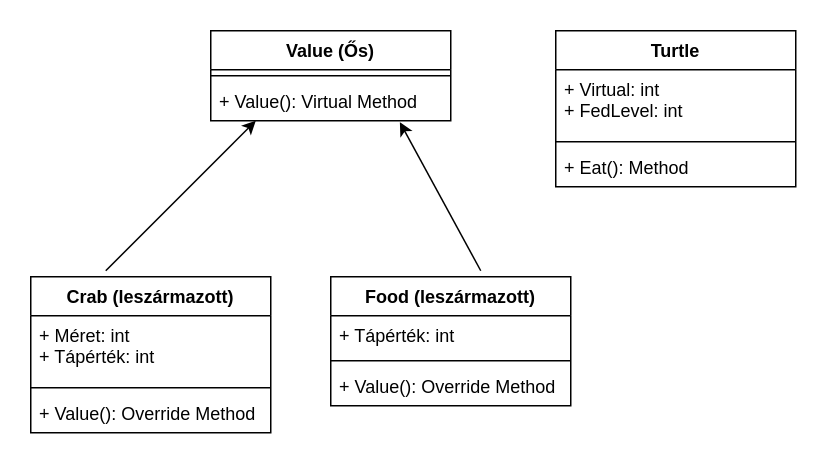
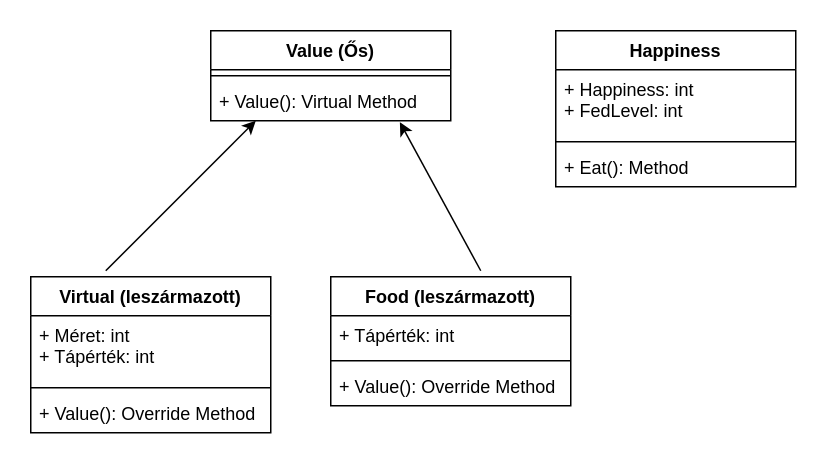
- <mxCell id="13" value="Turtle" style="swimlane;fontStyle=1;align=center;verticalAlign=top;childLayout=stackLayout;horizontal=1;startSize=26;horizontalStack=0;resizeParent=1;resizeParentMax=0;resizeLast=0;collapsible=1;marginBottom=0;" parent="1" vertex="1"><mxGeometry x="370" y="20" width="160" height="104" as="geometry" /></mxCell>
+ <mxCell id="13" value="Happiness" style="swimlane;fontStyle=1;align=center;verticalAlign=top;childLayout=stackLayout;horizontal=1;startSize=26;horizontalStack=0;resizeParent=1;resizeParentMax=0;resizeLast=0;collapsible=1;marginBottom=0;" parent="1" vertex="1"><mxGeometry x="370" y="20" width="160" height="104" as="geometry" /></mxCell>
- <mxCell id="14" value="+ Virtual: int&#10;+ FedLevel: int&#10;" style="text;strokeColor=none;fillColor=none;align=left;verticalAlign=top;spacingLeft=4;spacingRight=4;overflow=hidden;rotatable=0;points=[[0,0.5],[1,0.5]];portConstraint=eastwest;" parent="13" vertex="1"><mxGeometry y="26" width="160" height="44" as="geometry" /></mxCell>
+ <mxCell id="14" value="+ Happiness: int&#10;+ FedLevel: int&#10;" style="text;strokeColor=none;fillColor=none;align=left;verticalAlign=top;spacingLeft=4;spacingRight=4;overflow=hidden;rotatable=0;points=[[0,0.5],[1,0.5]];portConstraint=eastwest;" parent="13" vertex="1"><mxGeometry y="26" width="160" height="44" as="geometry" /></mxCell>
- <mxCell id="9" value="Crab (leszármazott)" style="swimlane;fontStyle=1;align=center;verticalAlign=top;childLayout=stackLayout;horizontal=1;startSize=26;horizontalStack=0;resizeParent=1;resizeParentMax=0;resizeLast=0;collapsible=1;marginBottom=0;" parent="1" vertex="1"><mxGeometry x="20" y="184" width="160" height="104" as="geometry" /></mxCell>
+ <mxCell id="9" value="Virtual (leszármazott)" style="swimlane;fontStyle=1;align=center;verticalAlign=top;childLayout=stackLayout;horizontal=1;startSize=26;horizontalStack=0;resizeParent=1;resizeParentMax=0;resizeLast=0;collapsible=1;marginBottom=0;" parent="1" vertex="1"><mxGeometry x="20" y="184" width="160" height="104" as="geometry" /></mxCell>
